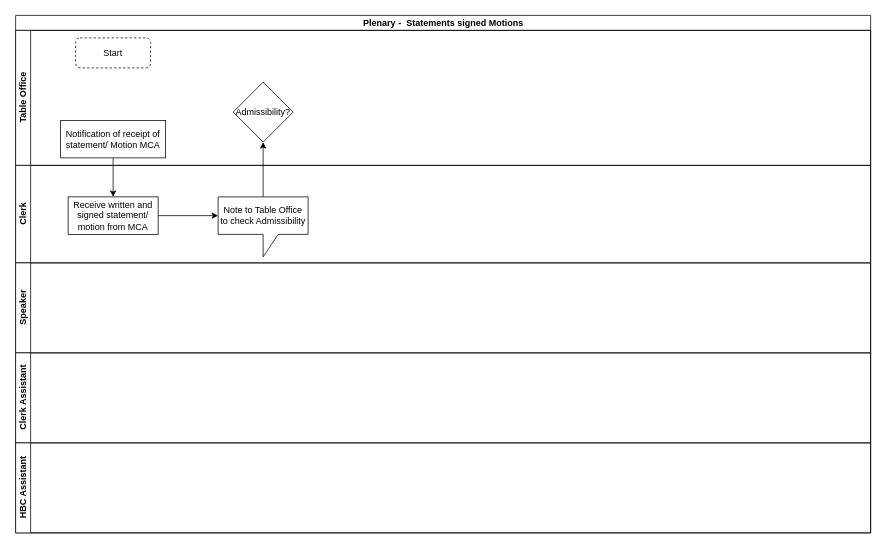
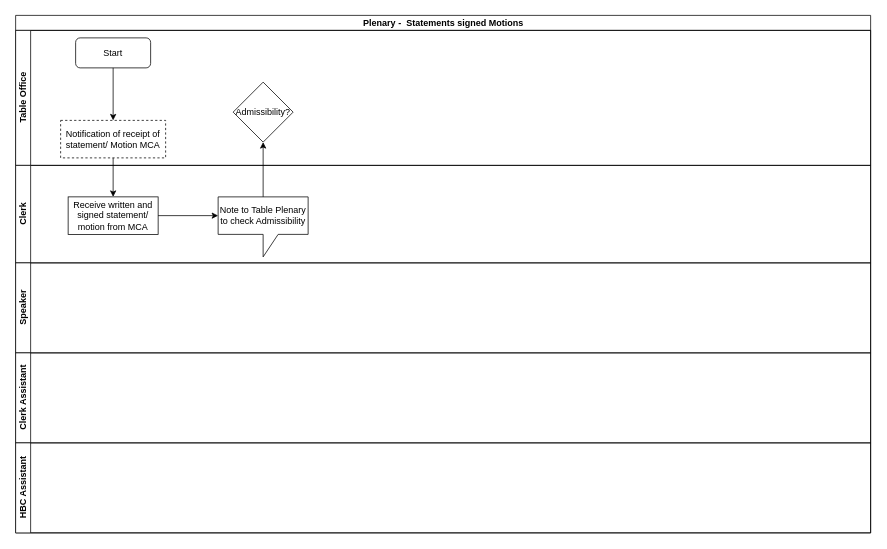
- <mxCell id="4" value="Start" style="rounded=1;whiteSpace=wrap;html=1;dashed=1;" vertex="1" parent="3"><mxGeometry x="80" y="10" width="100" height="40" as="geometry" /></mxCell>
+ <mxCell id="4" value="Start" style="rounded=1;whiteSpace=wrap;html=1;" vertex="1" parent="3"><mxGeometry x="80" y="10" width="100" height="40" as="geometry" /></mxCell>
+ <mxCell id="6" value="" style="edgeStyle=orthogonalEdgeStyle;rounded=0;orthogonalLoop=1;jettySize=auto;html=1;entryX=0.5;entryY=0;entryDx=0;entryDy=0;" edge="1" parent="3" source="4" target="5"><mxGeometry relative="1" as="geometry"><mxPoint x="130" y="120" as="targetPoint" /></mxGeometry></mxCell>
- <mxCell id="5" value="Notification of receipt of statement/ Motion MCA" style="rounded=0;whiteSpace=wrap;html=1;" vertex="1" parent="3"><mxGeometry x="60" y="120" width="140" height="50" as="geometry" /></mxCell>
+ <mxCell id="5" value="Notification of receipt of statement/ Motion MCA" style="rounded=0;whiteSpace=wrap;html=1;dashed=1;" vertex="1" parent="3"><mxGeometry x="60" y="120" width="140" height="50" as="geometry" /></mxCell>
- <mxCell id="9" value="Note to Table Office to check Admissibility" style="shape=callout;whiteSpace=wrap;html=1;perimeter=calloutPerimeter;" vertex="1" parent="8"><mxGeometry x="270" y="42" width="120" height="80" as="geometry" /></mxCell>
+ <mxCell id="9" value="Note to Table Plenary to check Admissibility" style="shape=callout;whiteSpace=wrap;html=1;perimeter=calloutPerimeter;" vertex="1" parent="8"><mxGeometry x="270" y="42" width="120" height="80" as="geometry" /></mxCell>
